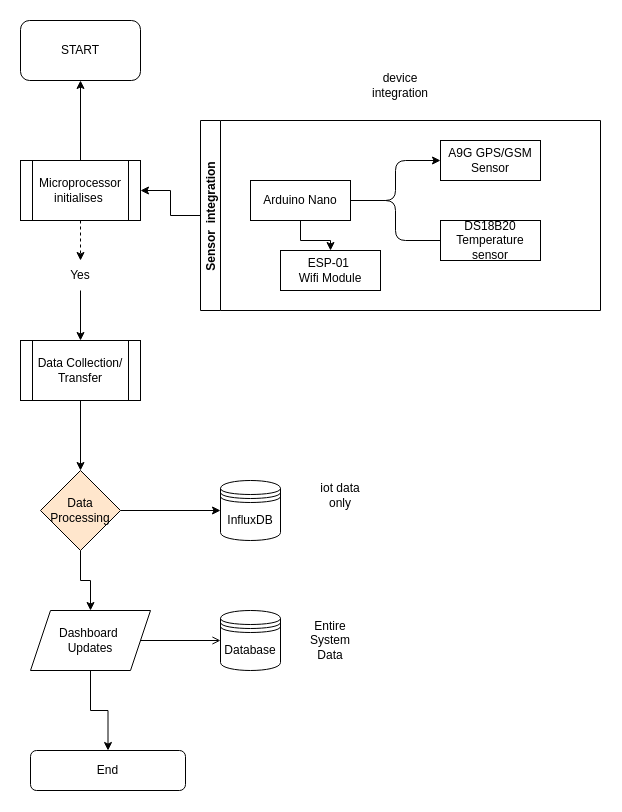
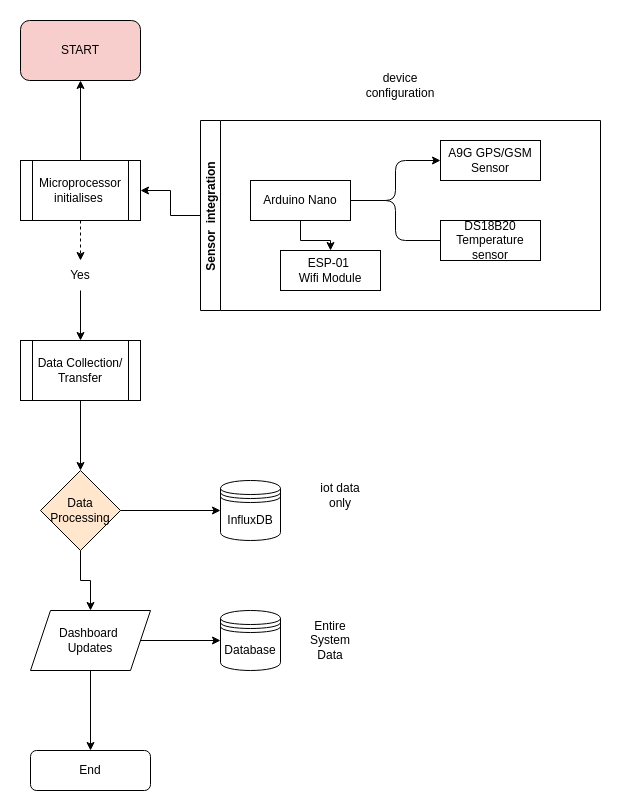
- <mxCell id="2" value="START" style="rounded=1;whiteSpace=wrap;html=1;" vertex="1" parent="1"><mxGeometry x="20" y="20" width="120" height="60" as="geometry" /></mxCell>
+ <mxCell id="2" value="START" style="rounded=1;whiteSpace=wrap;html=1;fillColor=#f8cecc;" vertex="1" parent="1"><mxGeometry x="20" y="20" width="120" height="60" as="geometry" /></mxCell>
- <mxCell id="3" value="device integration" style="text;html=1;align=center;verticalAlign=middle;whiteSpace=wrap;rounded=0;" vertex="1" parent="1"><mxGeometry x="370" y="70" width="60" height="30" as="geometry" /></mxCell>
+ <mxCell id="3" value="device configuration" style="text;html=1;align=center;verticalAlign=middle;whiteSpace=wrap;rounded=0;" vertex="1" parent="1"><mxGeometry x="370" y="70" width="60" height="30" as="geometry" /></mxCell>
- <mxCell id="24" value="" style="edgeStyle=orthogonalEdgeStyle;rounded=0;orthogonalLoop=1;jettySize=auto;html=1;endArrow=open;" edge="1" parent="1" source="25" target="28"><mxGeometry relative="1" as="geometry" /></mxCell>
+ <mxCell id="24" value="" style="edgeStyle=orthogonalEdgeStyle;rounded=0;orthogonalLoop=1;jettySize=auto;html=1;" edge="1" parent="1" source="25" target="28"><mxGeometry relative="1" as="geometry" /></mxCell>
- <mxCell id="27" value="End" style="rounded=1;whiteSpace=wrap;html=1;" vertex="1" parent="1"><mxGeometry x="30" y="750" width="155" height="40" as="geometry" /></mxCell>
+ <mxCell id="27" value="End" style="rounded=1;whiteSpace=wrap;html=1;" vertex="1" parent="1"><mxGeometry x="30" y="750" width="120" height="40" as="geometry" /></mxCell>
